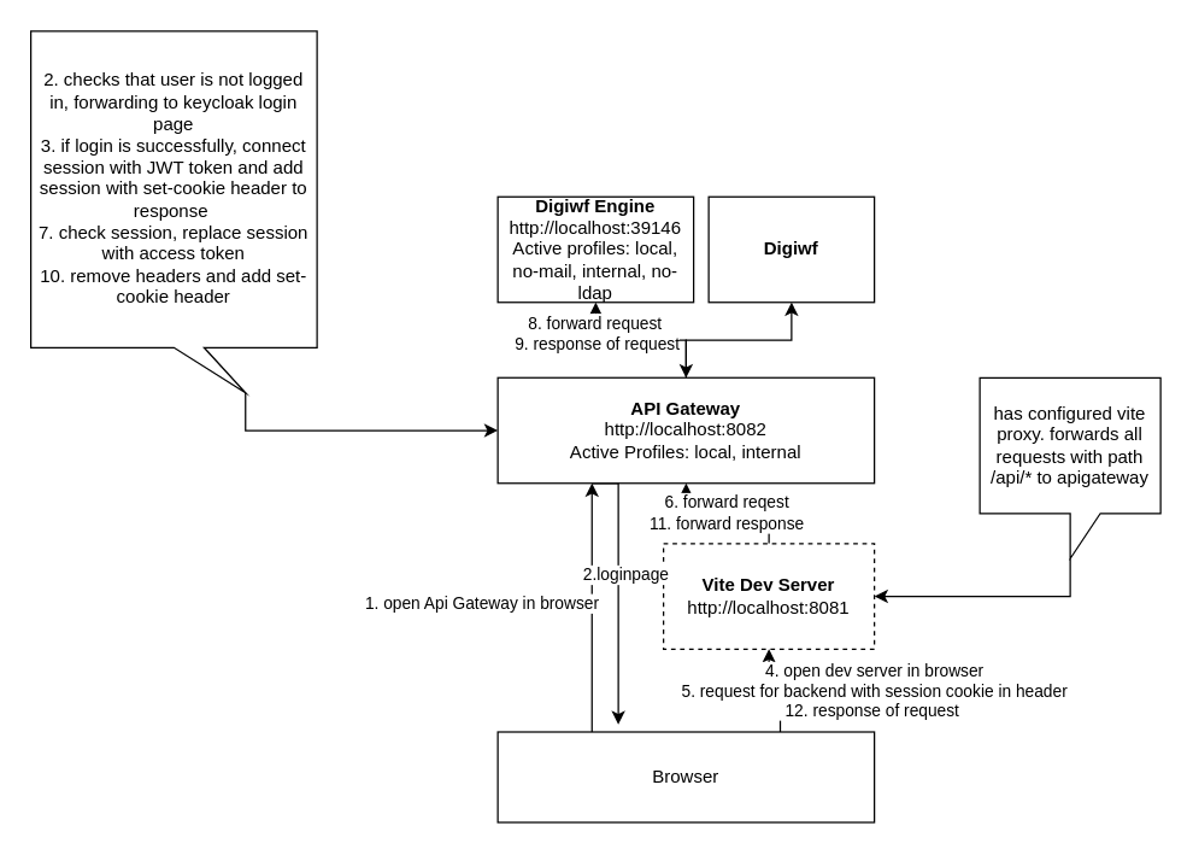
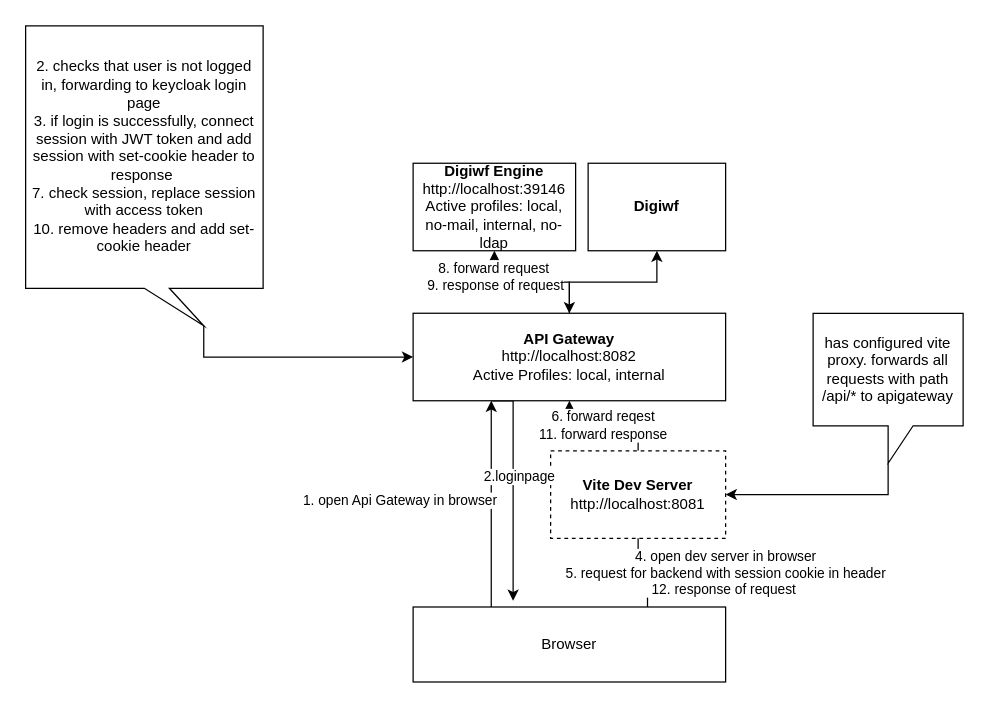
- <mxCell id="5" value="4. open dev server in browser&lt;br&gt;5. request for backend with session cookie in header&lt;br&gt;12. response of request&amp;nbsp;" style="edgeStyle=orthogonalEdgeStyle;rounded=0;orthogonalLoop=1;jettySize=auto;html=1;exitX=0.75;exitY=0;exitDx=0;exitDy=0;entryX=0.5;entryY=1;entryDx=0;entryDy=0;startArrow=none;startFill=0;" parent="1" source="6" target="3" edge="1"><mxGeometry x="-0.12" y="-62" relative="1" as="geometry"><mxPoint x="63" y="62" as="offset" /></mxGeometry></mxCell>
+ <mxCell id="5" value="4. open dev server in browser&lt;br&gt;5. request for backend with session cookie in header&lt;br&gt;12. response of request&amp;nbsp;" style="edgeStyle=orthogonalEdgeStyle;rounded=0;orthogonalLoop=1;jettySize=auto;html=1;exitX=0.75;exitY=0;exitDx=0;exitDy=0;entryX=0.5;entryY=1;entryDx=0;entryDy=0;startArrow=none;startFill=0;endArrow=none;" parent="1" source="6" target="3" edge="1"><mxGeometry x="-0.12" y="-62" relative="1" as="geometry"><mxPoint x="63" y="62" as="offset" /></mxGeometry></mxCell>
